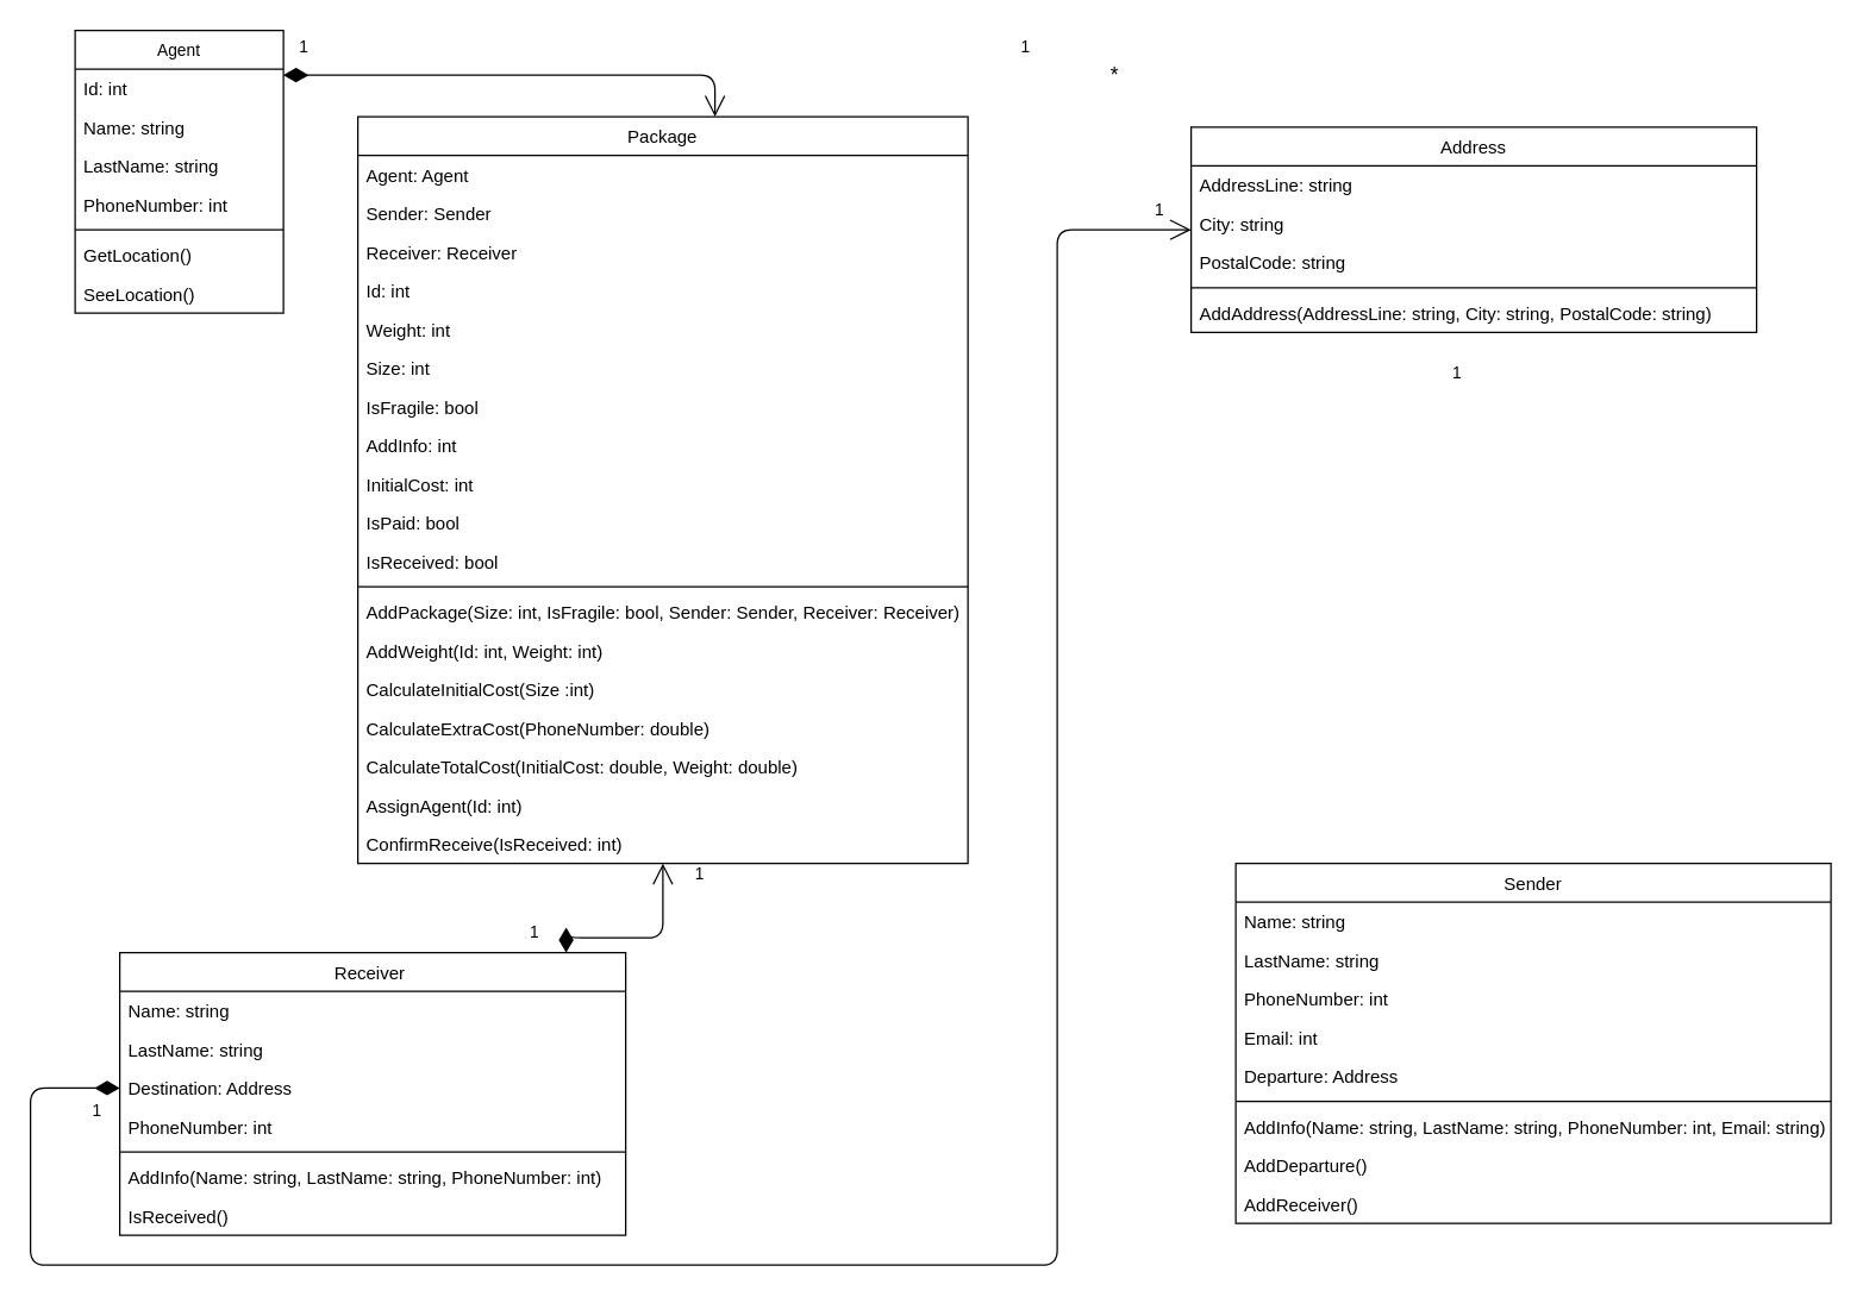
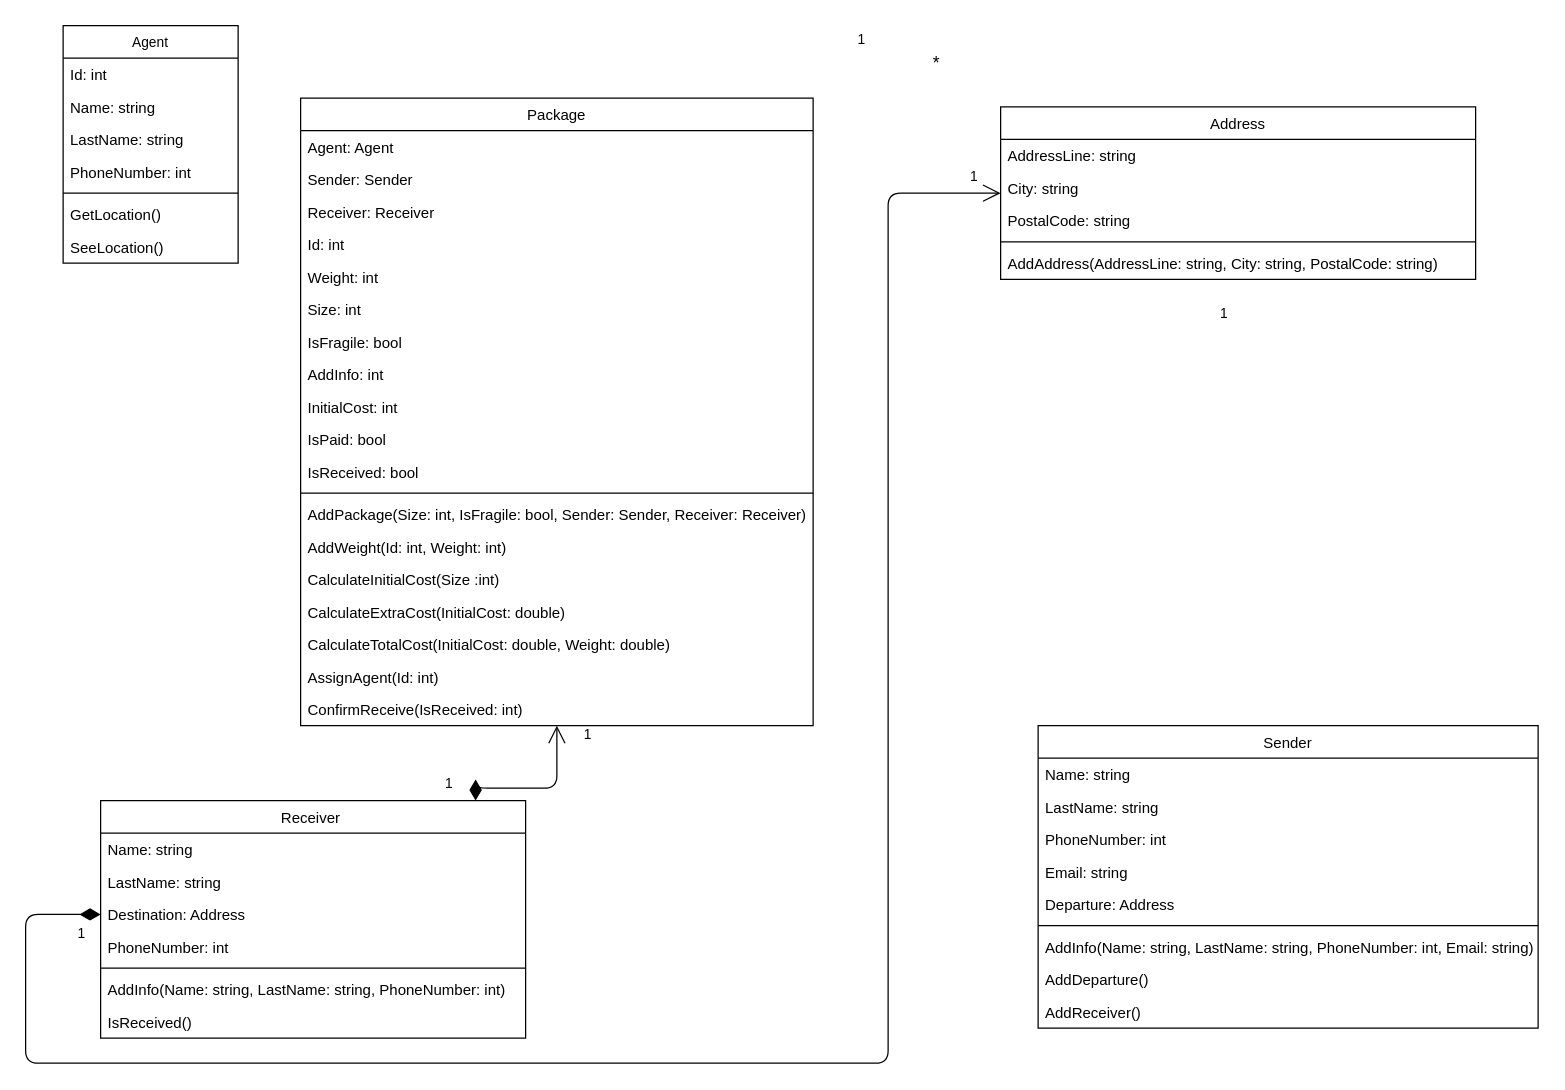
- <mxCell id="6" value="1" style="endArrow=open;html=1;endSize=12;startArrow=diamondThin;startSize=14;startFill=1;edgeStyle=orthogonalEdgeStyle;align=left;verticalAlign=bottom;fontSize=11;" parent="1" source="7" target="15" edge="1"><mxGeometry x="-0.937" y="10" relative="1" as="geometry"><mxPoint x="320" y="320" as="sourcePoint" /><mxPoint x="480" y="320" as="targetPoint" /><Array as="points"><mxPoint x="480" y="50" /></Array><mxPoint x="-1" as="offset" /></mxGeometry></mxCell>
- <mxCell id="31" value="CalculateExtraCost(PhoneNumber: double)" style="text;strokeColor=none;fillColor=none;align=left;verticalAlign=top;spacingLeft=4;spacingRight=4;overflow=hidden;rotatable=0;points=[[0,0.5],[1,0.5]];portConstraint=eastwest;fontSize=12;" parent="15" vertex="1"><mxGeometry y="398" width="410" height="26" as="geometry" /></mxCell>
+ <mxCell id="31" value="CalculateExtraCost(InitialCost: double)" style="text;strokeColor=none;fillColor=none;align=left;verticalAlign=top;spacingLeft=4;spacingRight=4;overflow=hidden;rotatable=0;points=[[0,0.5],[1,0.5]];portConstraint=eastwest;fontSize=12;" parent="15" vertex="1"><mxGeometry y="398" width="410" height="26" as="geometry" /></mxCell>
- <mxCell id="45" value="Email: int" style="text;align=left;verticalAlign=top;spacingLeft=4;spacingRight=4;overflow=hidden;rotatable=0;points=[[0,0.5],[1,0.5]];portConstraint=eastwest;rounded=0;shadow=0;html=0;" parent="41" vertex="1"><mxGeometry y="104" width="400" height="26" as="geometry" /></mxCell>
+ <mxCell id="45" value="Email: string" style="text;align=left;verticalAlign=top;spacingLeft=4;spacingRight=4;overflow=hidden;rotatable=0;points=[[0,0.5],[1,0.5]];portConstraint=eastwest;rounded=0;shadow=0;html=0;" parent="41" vertex="1"><mxGeometry y="104" width="400" height="26" as="geometry" /></mxCell>
